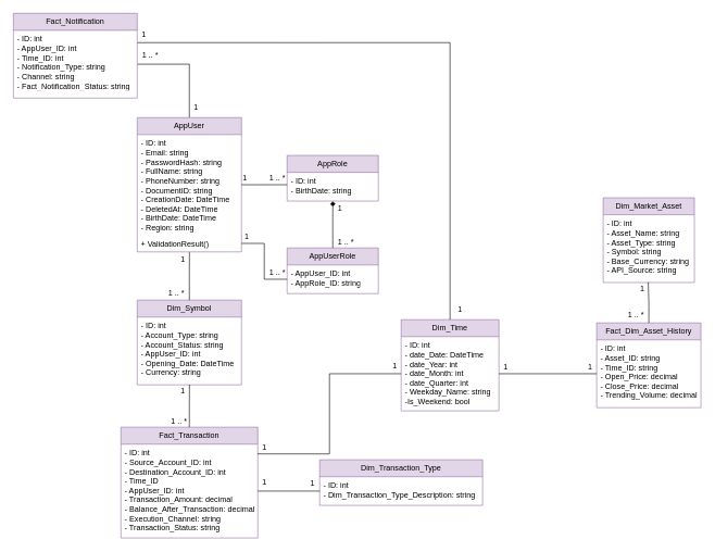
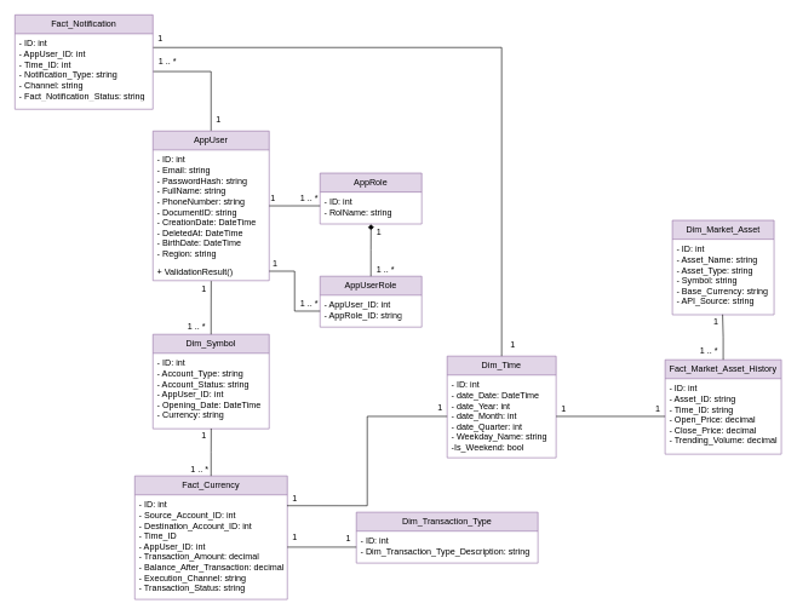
- <mxCell id="7" value="- ID: int&lt;div&gt;- BirthDate: string&lt;/div&gt;" style="text;strokeColor=none;fillColor=none;align=left;verticalAlign=top;spacingLeft=4;spacingRight=4;overflow=hidden;rotatable=0;points=[[0,0.5],[1,0.5]];portConstraint=eastwest;whiteSpace=wrap;html=1;" vertex="1" parent="6"><mxGeometry y="26" width="140" height="44" as="geometry" /></mxCell>
+ <mxCell id="7" value="- ID: int&lt;div&gt;- RolName: string&lt;/div&gt;" style="text;strokeColor=none;fillColor=none;align=left;verticalAlign=top;spacingLeft=4;spacingRight=4;overflow=hidden;rotatable=0;points=[[0,0.5],[1,0.5]];portConstraint=eastwest;whiteSpace=wrap;html=1;" vertex="1" parent="6"><mxGeometry y="26" width="140" height="44" as="geometry" /></mxCell>
- <mxCell id="19" value="Fact_Dim_Asset_History" style="swimlane;fontStyle=0;childLayout=stackLayout;horizontal=1;startSize=26;fillColor=#e1d5e7;horizontalStack=0;resizeParent=1;resizeParentMax=0;resizeLast=0;collapsible=1;marginBottom=0;whiteSpace=wrap;html=1;strokeColor=#9673a6;" vertex="1" parent="1"><mxGeometry x="915" y="495" width="160" height="130" as="geometry" /></mxCell>
+ <mxCell id="19" value="Fact_Market_Asset_History" style="swimlane;fontStyle=0;childLayout=stackLayout;horizontal=1;startSize=26;fillColor=#e1d5e7;horizontalStack=0;resizeParent=1;resizeParentMax=0;resizeLast=0;collapsible=1;marginBottom=0;whiteSpace=wrap;html=1;strokeColor=#9673a6;" vertex="1" parent="1"><mxGeometry x="915" y="495" width="160" height="130" as="geometry" /></mxCell>
- <mxCell id="23" value="Fact_Transaction" style="swimlane;fontStyle=0;childLayout=stackLayout;horizontal=1;startSize=26;fillColor=#e1d5e7;horizontalStack=0;resizeParent=1;resizeParentMax=0;resizeLast=0;collapsible=1;marginBottom=0;whiteSpace=wrap;html=1;strokeColor=#9673a6;" vertex="1" parent="1"><mxGeometry x="185" y="655" width="210" height="170" as="geometry" /></mxCell>
+ <mxCell id="23" value="Fact_Currency" style="swimlane;fontStyle=0;childLayout=stackLayout;horizontal=1;startSize=26;fillColor=#e1d5e7;horizontalStack=0;resizeParent=1;resizeParentMax=0;resizeLast=0;collapsible=1;marginBottom=0;whiteSpace=wrap;html=1;strokeColor=#9673a6;" vertex="1" parent="1"><mxGeometry x="185" y="655" width="210" height="170" as="geometry" /></mxCell>
